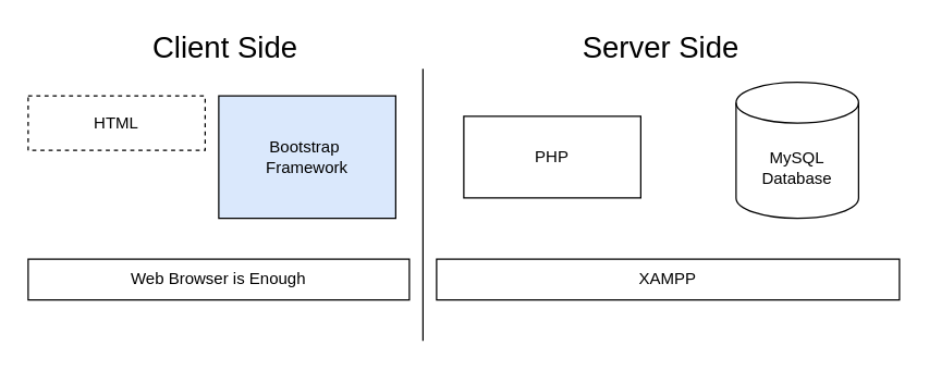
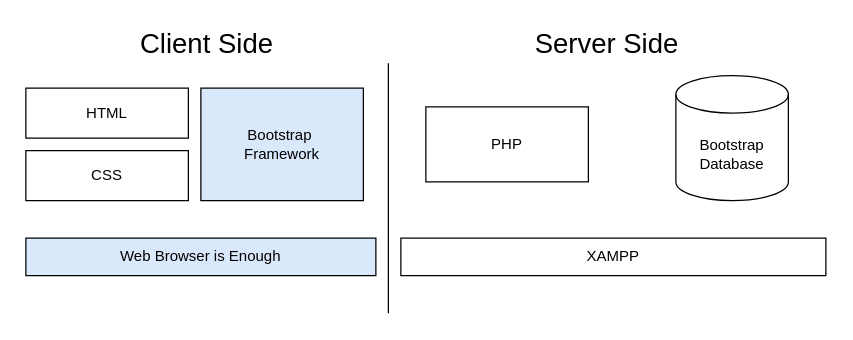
- <mxCell id="2" value="HTML" style="rounded=0;whiteSpace=wrap;html=1;dashed=1;" parent="1" vertex="1"><mxGeometry x="20" y="70" width="130" height="40" as="geometry" /></mxCell>
+ <mxCell id="2" value="HTML" style="rounded=0;whiteSpace=wrap;html=1;" parent="1" vertex="1"><mxGeometry x="20" y="70" width="130" height="40" as="geometry" /></mxCell>
- <mxCell id="6" value="MySQL Database" style="shape=cylinder3;whiteSpace=wrap;html=1;boundedLbl=1;backgroundOutline=1;size=15;" vertex="1" parent="1"><mxGeometry x="540" y="60" width="90" height="100" as="geometry" /></mxCell>
+ <mxCell id="6" value="Bootstrap Database" style="shape=cylinder3;whiteSpace=wrap;html=1;boundedLbl=1;backgroundOutline=1;size=15;" vertex="1" parent="1"><mxGeometry x="540" y="60" width="90" height="100" as="geometry" /></mxCell>
+ <mxCell id="3" value="CSS" style="rounded=0;whiteSpace=wrap;html=1;" vertex="1" parent="1"><mxGeometry x="20" y="120" width="130" height="40" as="geometry" /></mxCell>
- <mxCell id="8" value="Web Browser is Enough" style="rounded=0;whiteSpace=wrap;html=1;" vertex="1" parent="1"><mxGeometry x="20" y="190" width="280" height="30" as="geometry" /></mxCell>
+ <mxCell id="8" value="Web Browser is Enough" style="rounded=0;whiteSpace=wrap;html=1;fillColor=#dae8fc;" vertex="1" parent="1"><mxGeometry x="20" y="190" width="280" height="30" as="geometry" /></mxCell>
